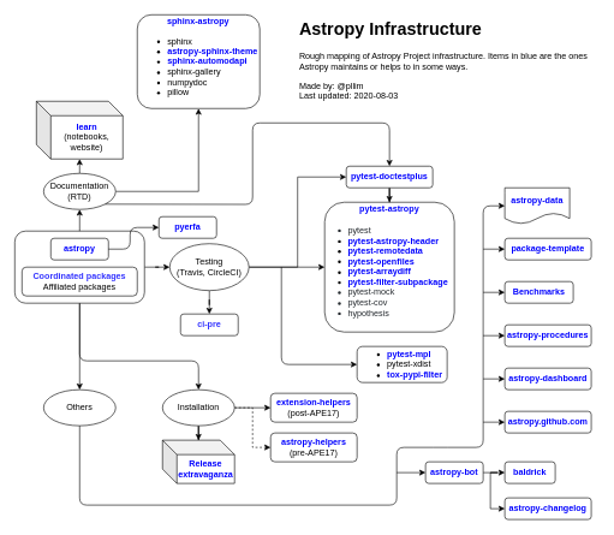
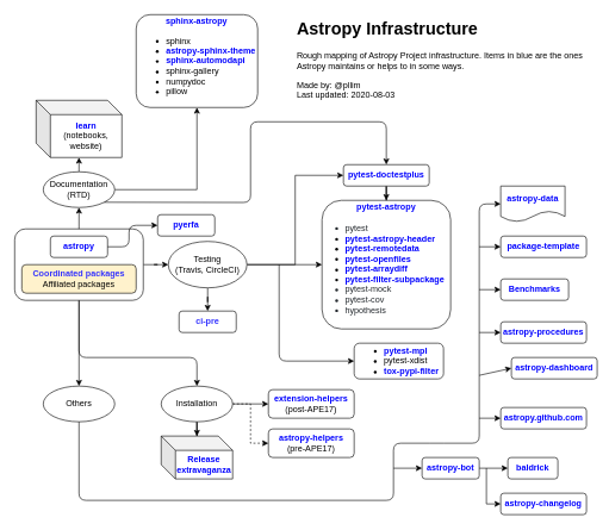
- <mxCell id="5" value="&lt;b&gt;&lt;font color=&quot;#3333ff&quot;&gt;Coordinated packages&lt;/font&gt;&lt;/b&gt;&lt;br&gt;Affiliated packages" style="rounded=1;whiteSpace=wrap;html=1;" parent="1" vertex="1"><mxGeometry x="30" y="370" width="160" height="40" as="geometry" /></mxCell>
+ <mxCell id="5" value="&lt;b&gt;&lt;font color=&quot;#3333ff&quot;&gt;Coordinated packages&lt;/font&gt;&lt;/b&gt;&lt;br&gt;Affiliated packages" style="rounded=1;whiteSpace=wrap;html=1;fillColor=#fff2cc;" parent="1" vertex="1"><mxGeometry x="30" y="370" width="160" height="40" as="geometry" /></mxCell>
- <mxCell id="36" value="&lt;b&gt;&lt;font color=&quot;#0000ff&quot;&gt;astropy-dashboard&lt;/font&gt;&lt;/b&gt;" style="rounded=1;whiteSpace=wrap;html=1;" parent="1" vertex="1"><mxGeometry x="700" y="510" width="120" height="30" as="geometry" /></mxCell>
+ <mxCell id="36" value="&lt;b&gt;&lt;font color=&quot;#0000ff&quot;&gt;astropy-dashboard&lt;/font&gt;&lt;/b&gt;" style="rounded=1;whiteSpace=wrap;html=1;" parent="1" vertex="1"><mxGeometry x="715" y="500" width="120" height="30" as="geometry" /></mxCell>
- <mxCell id="23" value="&lt;b&gt;&lt;font color=&quot;#0000ff&quot;&gt;baldrick&lt;/font&gt;&lt;/b&gt;" style="rounded=1;whiteSpace=wrap;html=1;" parent="1" vertex="1"><mxGeometry x="700" y="640" width="70" height="30" as="geometry" /></mxCell>
+ <mxCell id="23" value="&lt;b&gt;&lt;font color=&quot;#0000ff&quot;&gt;baldrick&lt;/font&gt;&lt;/b&gt;" style="rounded=1;whiteSpace=wrap;html=1;" parent="1" vertex="1"><mxGeometry x="710" y="640" width="70" height="30" as="geometry" /></mxCell>
